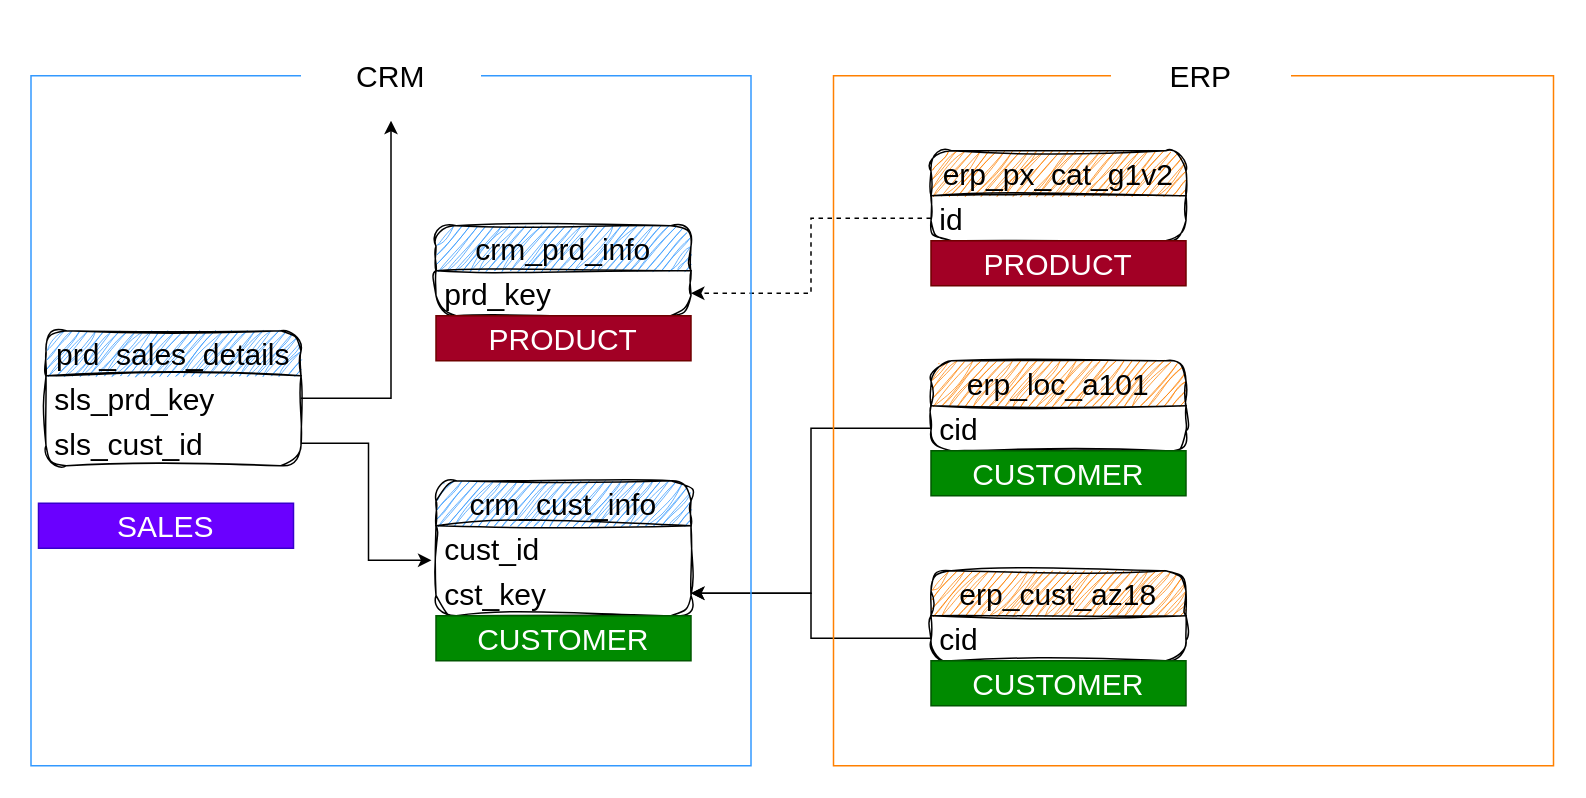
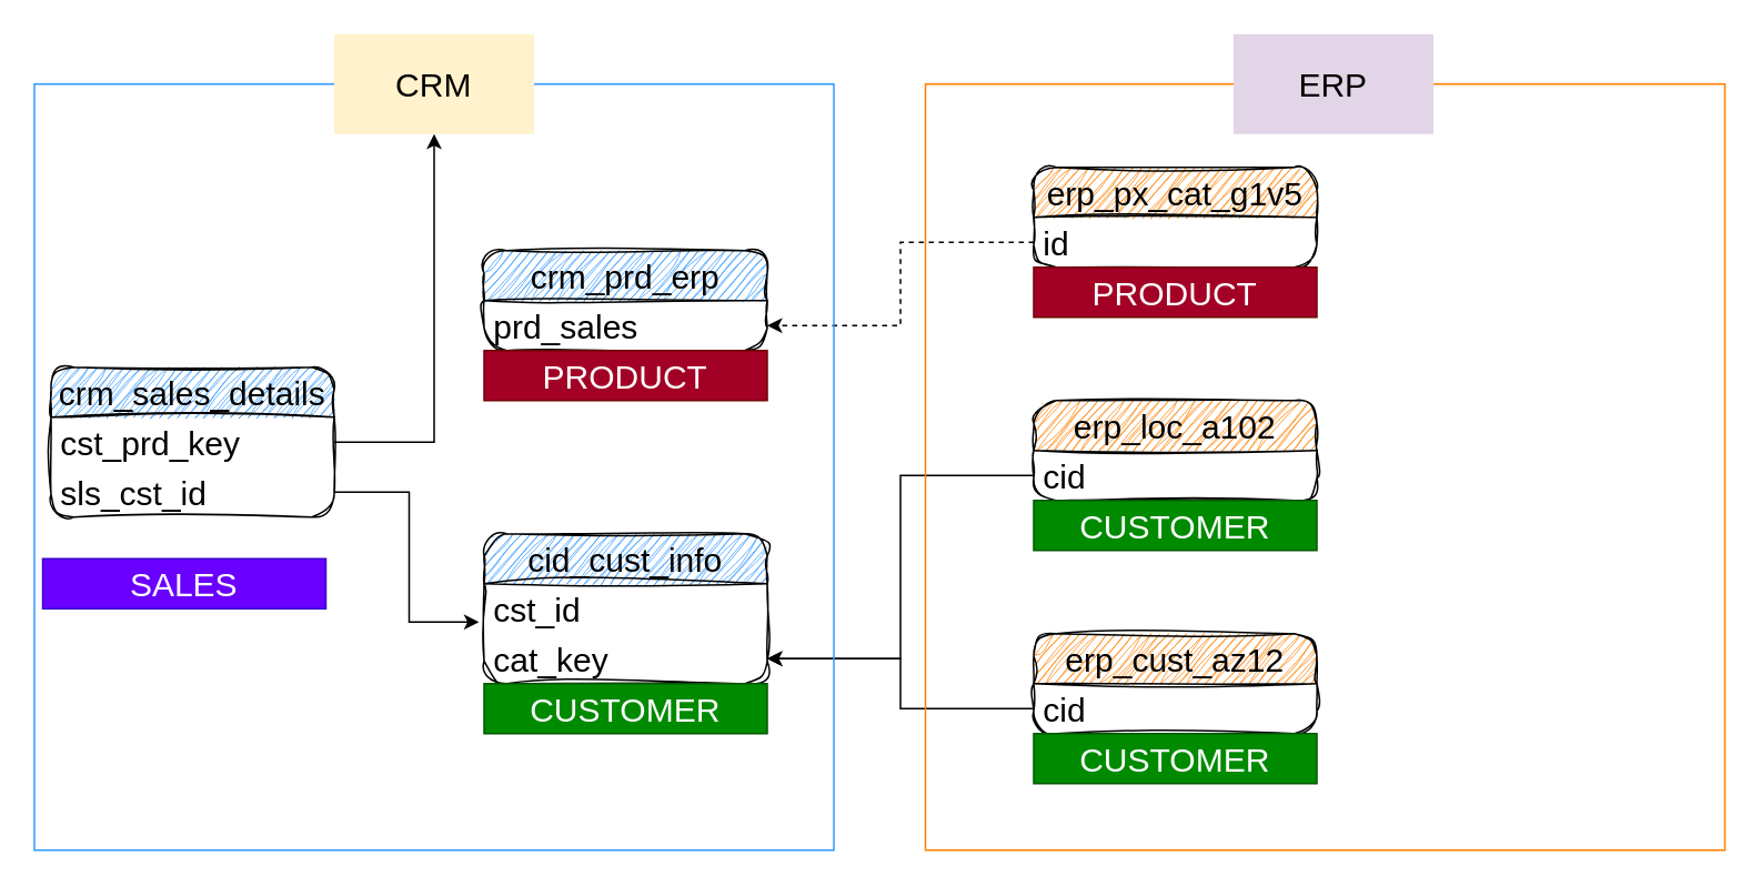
- <mxCell id="22" value="CRM" style="rounded=0;whiteSpace=wrap;html=1;strokeColor=none;fontSize=20;" parent="1" vertex="1"><mxGeometry x="200" y="20" width="120" height="60" as="geometry" /></mxCell>
+ <mxCell id="22" value="CRM" style="rounded=0;whiteSpace=wrap;html=1;strokeColor=none;fontSize=20;fillColor=#fff2cc;" parent="1" vertex="1"><mxGeometry x="200" y="20" width="120" height="60" as="geometry" /></mxCell>
- <mxCell id="24" value="ERP" style="rounded=0;whiteSpace=wrap;html=1;strokeColor=none;fontSize=20;" parent="1" vertex="1"><mxGeometry x="740" y="20" width="120" height="60" as="geometry" /></mxCell>
+ <mxCell id="24" value="ERP" style="rounded=0;whiteSpace=wrap;html=1;strokeColor=none;fontSize=20;fillColor=#e1d5e7;" parent="1" vertex="1"><mxGeometry x="740" y="20" width="120" height="60" as="geometry" /></mxCell>
- <mxCell id="14" value="&lt;span style=&quot;&quot;&gt;erp_px_cat_g1v2&lt;/span&gt;" style="swimlane;fontStyle=0;childLayout=stackLayout;horizontal=1;startSize=30;horizontalStack=0;resizeParent=1;resizeParentMax=0;resizeLast=0;collapsible=1;marginBottom=0;whiteSpace=wrap;html=1;fontSize=20;rounded=1;sketch=1;curveFitting=1;jiggle=2;fillColor=#FF8000;labelBackgroundColor=none;" parent="1" vertex="1"><mxGeometry x="620" y="100" width="170" height="60" as="geometry" /></mxCell>
+ <mxCell id="14" value="&lt;span style=&quot;&quot;&gt;erp_px_cat_g1v5&lt;/span&gt;" style="swimlane;fontStyle=0;childLayout=stackLayout;horizontal=1;startSize=30;horizontalStack=0;resizeParent=1;resizeParentMax=0;resizeLast=0;collapsible=1;marginBottom=0;whiteSpace=wrap;html=1;fontSize=20;rounded=1;sketch=1;curveFitting=1;jiggle=2;fillColor=#FF8000;labelBackgroundColor=none;" parent="1" vertex="1"><mxGeometry x="620" y="100" width="170" height="60" as="geometry" /></mxCell>
- <mxCell id="5" value="crm_prd_info" style="swimlane;fontStyle=0;childLayout=stackLayout;horizontal=1;startSize=30;horizontalStack=0;resizeParent=1;resizeParentMax=0;resizeLast=0;collapsible=1;marginBottom=0;whiteSpace=wrap;html=1;fontSize=20;rounded=1;sketch=1;curveFitting=1;jiggle=2;fillColor=#3399FF;" parent="1" vertex="1"><mxGeometry x="290" y="150" width="170" height="60" as="geometry" /></mxCell>
+ <mxCell id="5" value="crm_prd_erp" style="swimlane;fontStyle=0;childLayout=stackLayout;horizontal=1;startSize=30;horizontalStack=0;resizeParent=1;resizeParentMax=0;resizeLast=0;collapsible=1;marginBottom=0;whiteSpace=wrap;html=1;fontSize=20;rounded=1;sketch=1;curveFitting=1;jiggle=2;fillColor=#3399FF;" parent="1" vertex="1"><mxGeometry x="290" y="150" width="170" height="60" as="geometry" /></mxCell>
- <mxCell id="6" value="prd_key" style="text;strokeColor=none;fillColor=none;align=left;verticalAlign=middle;spacingLeft=4;spacingRight=4;overflow=hidden;points=[[0,0.5],[1,0.5]];portConstraint=eastwest;rotatable=0;whiteSpace=wrap;html=1;fontSize=20;rounded=1;sketch=1;curveFitting=1;jiggle=2;" parent="5" vertex="1"><mxGeometry y="30" width="170" height="30" as="geometry" /></mxCell>
+ <mxCell id="6" value="prd_sales" style="text;strokeColor=none;fillColor=none;align=left;verticalAlign=middle;spacingLeft=4;spacingRight=4;overflow=hidden;points=[[0,0.5],[1,0.5]];portConstraint=eastwest;rotatable=0;whiteSpace=wrap;html=1;fontSize=20;rounded=1;sketch=1;curveFitting=1;jiggle=2;" parent="5" vertex="1"><mxGeometry y="30" width="170" height="30" as="geometry" /></mxCell>
- <mxCell id="7" value="prd_sales_details" style="swimlane;fontStyle=0;childLayout=stackLayout;horizontal=1;startSize=30;horizontalStack=0;resizeParent=1;resizeParentMax=0;resizeLast=0;collapsible=1;marginBottom=0;whiteSpace=wrap;html=1;fontSize=20;rounded=1;sketch=1;curveFitting=1;jiggle=2;fillColor=#3399FF;" parent="1" vertex="1"><mxGeometry x="30" y="220" width="170" height="90" as="geometry" /></mxCell>
+ <mxCell id="7" value="crm_sales_details" style="swimlane;fontStyle=0;childLayout=stackLayout;horizontal=1;startSize=30;horizontalStack=0;resizeParent=1;resizeParentMax=0;resizeLast=0;collapsible=1;marginBottom=0;whiteSpace=wrap;html=1;fontSize=20;rounded=1;sketch=1;curveFitting=1;jiggle=2;fillColor=#3399FF;" parent="1" vertex="1"><mxGeometry x="30" y="220" width="170" height="90" as="geometry" /></mxCell>
- <mxCell id="12" value="erp_loc_a101" style="swimlane;fontStyle=0;childLayout=stackLayout;horizontal=1;startSize=30;horizontalStack=0;resizeParent=1;resizeParentMax=0;resizeLast=0;collapsible=1;marginBottom=0;whiteSpace=wrap;html=1;fontSize=20;rounded=1;sketch=1;curveFitting=1;jiggle=2;gradientColor=none;fillColor=#FF8000;" parent="1" vertex="1"><mxGeometry x="620" y="240" width="170" height="60" as="geometry" /></mxCell>
+ <mxCell id="12" value="erp_loc_a102" style="swimlane;fontStyle=0;childLayout=stackLayout;horizontal=1;startSize=30;horizontalStack=0;resizeParent=1;resizeParentMax=0;resizeLast=0;collapsible=1;marginBottom=0;whiteSpace=wrap;html=1;fontSize=20;rounded=1;sketch=1;curveFitting=1;jiggle=2;gradientColor=none;fillColor=#FF8000;" parent="1" vertex="1"><mxGeometry x="620" y="240" width="170" height="60" as="geometry" /></mxCell>
- <mxCell id="8" value="sls_prd_key" style="text;strokeColor=none;fillColor=none;align=left;verticalAlign=middle;spacingLeft=4;spacingRight=4;overflow=hidden;points=[[0,0.5],[1,0.5]];portConstraint=eastwest;rotatable=0;whiteSpace=wrap;html=1;fontSize=20;rounded=1;sketch=1;curveFitting=1;jiggle=2;" parent="7" vertex="1"><mxGeometry y="30" width="170" height="30" as="geometry" /></mxCell>
+ <mxCell id="8" value="cst_prd_key" style="text;strokeColor=none;fillColor=none;align=left;verticalAlign=middle;spacingLeft=4;spacingRight=4;overflow=hidden;points=[[0,0.5],[1,0.5]];portConstraint=eastwest;rotatable=0;whiteSpace=wrap;html=1;fontSize=20;rounded=1;sketch=1;curveFitting=1;jiggle=2;" parent="7" vertex="1"><mxGeometry y="30" width="170" height="30" as="geometry" /></mxCell>
- <mxCell id="9" value="sls_cust_id" style="text;strokeColor=none;fillColor=none;align=left;verticalAlign=middle;spacingLeft=4;spacingRight=4;overflow=hidden;points=[[0,0.5],[1,0.5]];portConstraint=eastwest;rotatable=0;whiteSpace=wrap;html=1;fontSize=20;rounded=1;sketch=1;curveFitting=1;jiggle=2;" parent="7" vertex="1"><mxGeometry y="60" width="170" height="30" as="geometry" /></mxCell>
+ <mxCell id="9" value="sls_cst_id" style="text;strokeColor=none;fillColor=none;align=left;verticalAlign=middle;spacingLeft=4;spacingRight=4;overflow=hidden;points=[[0,0.5],[1,0.5]];portConstraint=eastwest;rotatable=0;whiteSpace=wrap;html=1;fontSize=20;rounded=1;sketch=1;curveFitting=1;jiggle=2;" parent="7" vertex="1"><mxGeometry y="60" width="170" height="30" as="geometry" /></mxCell>
- <mxCell id="2" value="crm_cust_info" style="swimlane;fontStyle=0;childLayout=stackLayout;horizontal=1;startSize=30;horizontalStack=0;resizeParent=1;resizeParentMax=0;resizeLast=0;collapsible=1;marginBottom=0;whiteSpace=wrap;html=1;fontSize=20;rounded=1;sketch=1;curveFitting=1;jiggle=2;fillColor=#3399FF;" parent="1" vertex="1"><mxGeometry x="290" y="320" width="170" height="90" as="geometry" /></mxCell>
+ <mxCell id="2" value="cid_cust_info" style="swimlane;fontStyle=0;childLayout=stackLayout;horizontal=1;startSize=30;horizontalStack=0;resizeParent=1;resizeParentMax=0;resizeLast=0;collapsible=1;marginBottom=0;whiteSpace=wrap;html=1;fontSize=20;rounded=1;sketch=1;curveFitting=1;jiggle=2;fillColor=#3399FF;" parent="1" vertex="1"><mxGeometry x="290" y="320" width="170" height="90" as="geometry" /></mxCell>
- <mxCell id="3" value="cust_id" style="text;strokeColor=none;fillColor=none;align=left;verticalAlign=middle;spacingLeft=4;spacingRight=4;overflow=hidden;points=[[0,0.5],[1,0.5]];portConstraint=eastwest;rotatable=0;whiteSpace=wrap;html=1;fontSize=20;rounded=1;sketch=1;curveFitting=1;jiggle=2;" parent="2" vertex="1"><mxGeometry y="30" width="170" height="30" as="geometry" /></mxCell>
+ <mxCell id="3" value="cst_id" style="text;strokeColor=none;fillColor=none;align=left;verticalAlign=middle;spacingLeft=4;spacingRight=4;overflow=hidden;points=[[0,0.5],[1,0.5]];portConstraint=eastwest;rotatable=0;whiteSpace=wrap;html=1;fontSize=20;rounded=1;sketch=1;curveFitting=1;jiggle=2;" parent="2" vertex="1"><mxGeometry y="30" width="170" height="30" as="geometry" /></mxCell>
- <mxCell id="4" value="cst_key" style="text;strokeColor=none;fillColor=none;align=left;verticalAlign=middle;spacingLeft=4;spacingRight=4;overflow=hidden;points=[[0,0.5],[1,0.5]];portConstraint=eastwest;rotatable=0;whiteSpace=wrap;html=1;fontSize=20;rounded=1;sketch=1;curveFitting=1;jiggle=2;" parent="2" vertex="1"><mxGeometry y="60" width="170" height="30" as="geometry" /></mxCell>
+ <mxCell id="4" value="cat_key" style="text;strokeColor=none;fillColor=none;align=left;verticalAlign=middle;spacingLeft=4;spacingRight=4;overflow=hidden;points=[[0,0.5],[1,0.5]];portConstraint=eastwest;rotatable=0;whiteSpace=wrap;html=1;fontSize=20;rounded=1;sketch=1;curveFitting=1;jiggle=2;" parent="2" vertex="1"><mxGeometry y="60" width="170" height="30" as="geometry" /></mxCell>
- <mxCell id="16" value="erp_cust_az18" style="swimlane;fontStyle=0;childLayout=stackLayout;horizontal=1;startSize=30;horizontalStack=0;resizeParent=1;resizeParentMax=0;resizeLast=0;collapsible=1;marginBottom=0;whiteSpace=wrap;html=1;fontSize=20;rounded=1;sketch=1;curveFitting=1;jiggle=2;fillColor=#FF8000;" parent="1" vertex="1"><mxGeometry x="620" y="380" width="170" height="60" as="geometry" /></mxCell>
+ <mxCell id="16" value="erp_cust_az12" style="swimlane;fontStyle=0;childLayout=stackLayout;horizontal=1;startSize=30;horizontalStack=0;resizeParent=1;resizeParentMax=0;resizeLast=0;collapsible=1;marginBottom=0;whiteSpace=wrap;html=1;fontSize=20;rounded=1;sketch=1;curveFitting=1;jiggle=2;fillColor=#FF8000;" parent="1" vertex="1"><mxGeometry x="620" y="380" width="170" height="60" as="geometry" /></mxCell>
